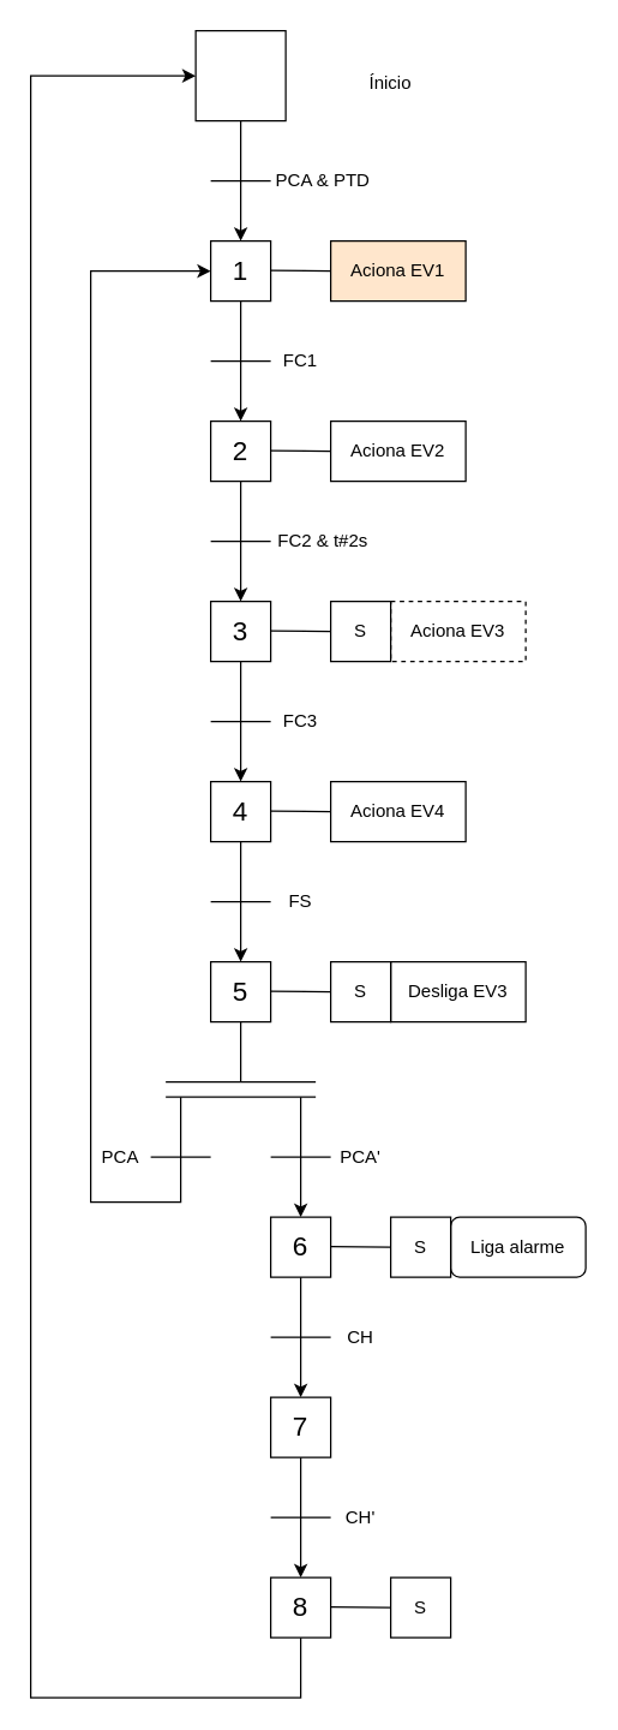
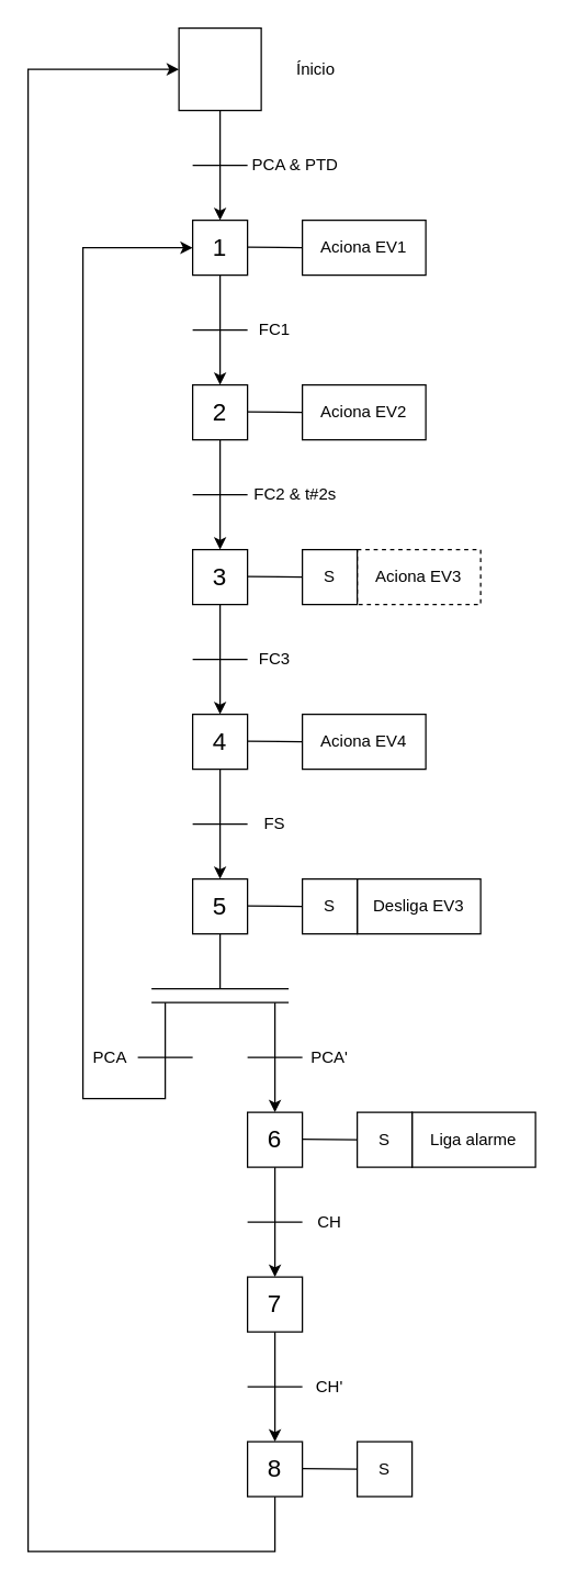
- <mxCell id="3" value="&lt;div&gt;Ínicio&lt;/div&gt;" style="text;html=1;align=center;verticalAlign=middle;whiteSpace=wrap;rounded=0;" vertex="1" parent="1"><mxGeometry x="230" y="40" width="60" height="30" as="geometry" /></mxCell>
+ <mxCell id="3" value="&lt;div&gt;Ínicio&lt;/div&gt;" style="text;html=1;align=center;verticalAlign=middle;whiteSpace=wrap;rounded=0;" vertex="1" parent="1"><mxGeometry x="200" y="35" width="60" height="30" as="geometry" /></mxCell>
- <mxCell id="8" value="Aciona EV1" style="rounded=0;whiteSpace=wrap;html=1;fillColor=#ffe6cc;" vertex="1" parent="1"><mxGeometry x="220" y="160" width="90" height="40" as="geometry" /></mxCell>
+ <mxCell id="8" value="Aciona EV1" style="rounded=0;whiteSpace=wrap;html=1;" vertex="1" parent="1"><mxGeometry x="220" y="160" width="90" height="40" as="geometry" /></mxCell>
- <mxCell id="47" value="Liga alarme" style="whiteSpace=wrap;html=1;rounded=1;" vertex="1" parent="1"><mxGeometry x="300" y="810" width="90" height="40" as="geometry" /></mxCell>
+ <mxCell id="47" value="Liga alarme" style="rounded=0;whiteSpace=wrap;html=1;" vertex="1" parent="1"><mxGeometry x="300" y="810" width="90" height="40" as="geometry" /></mxCell>
